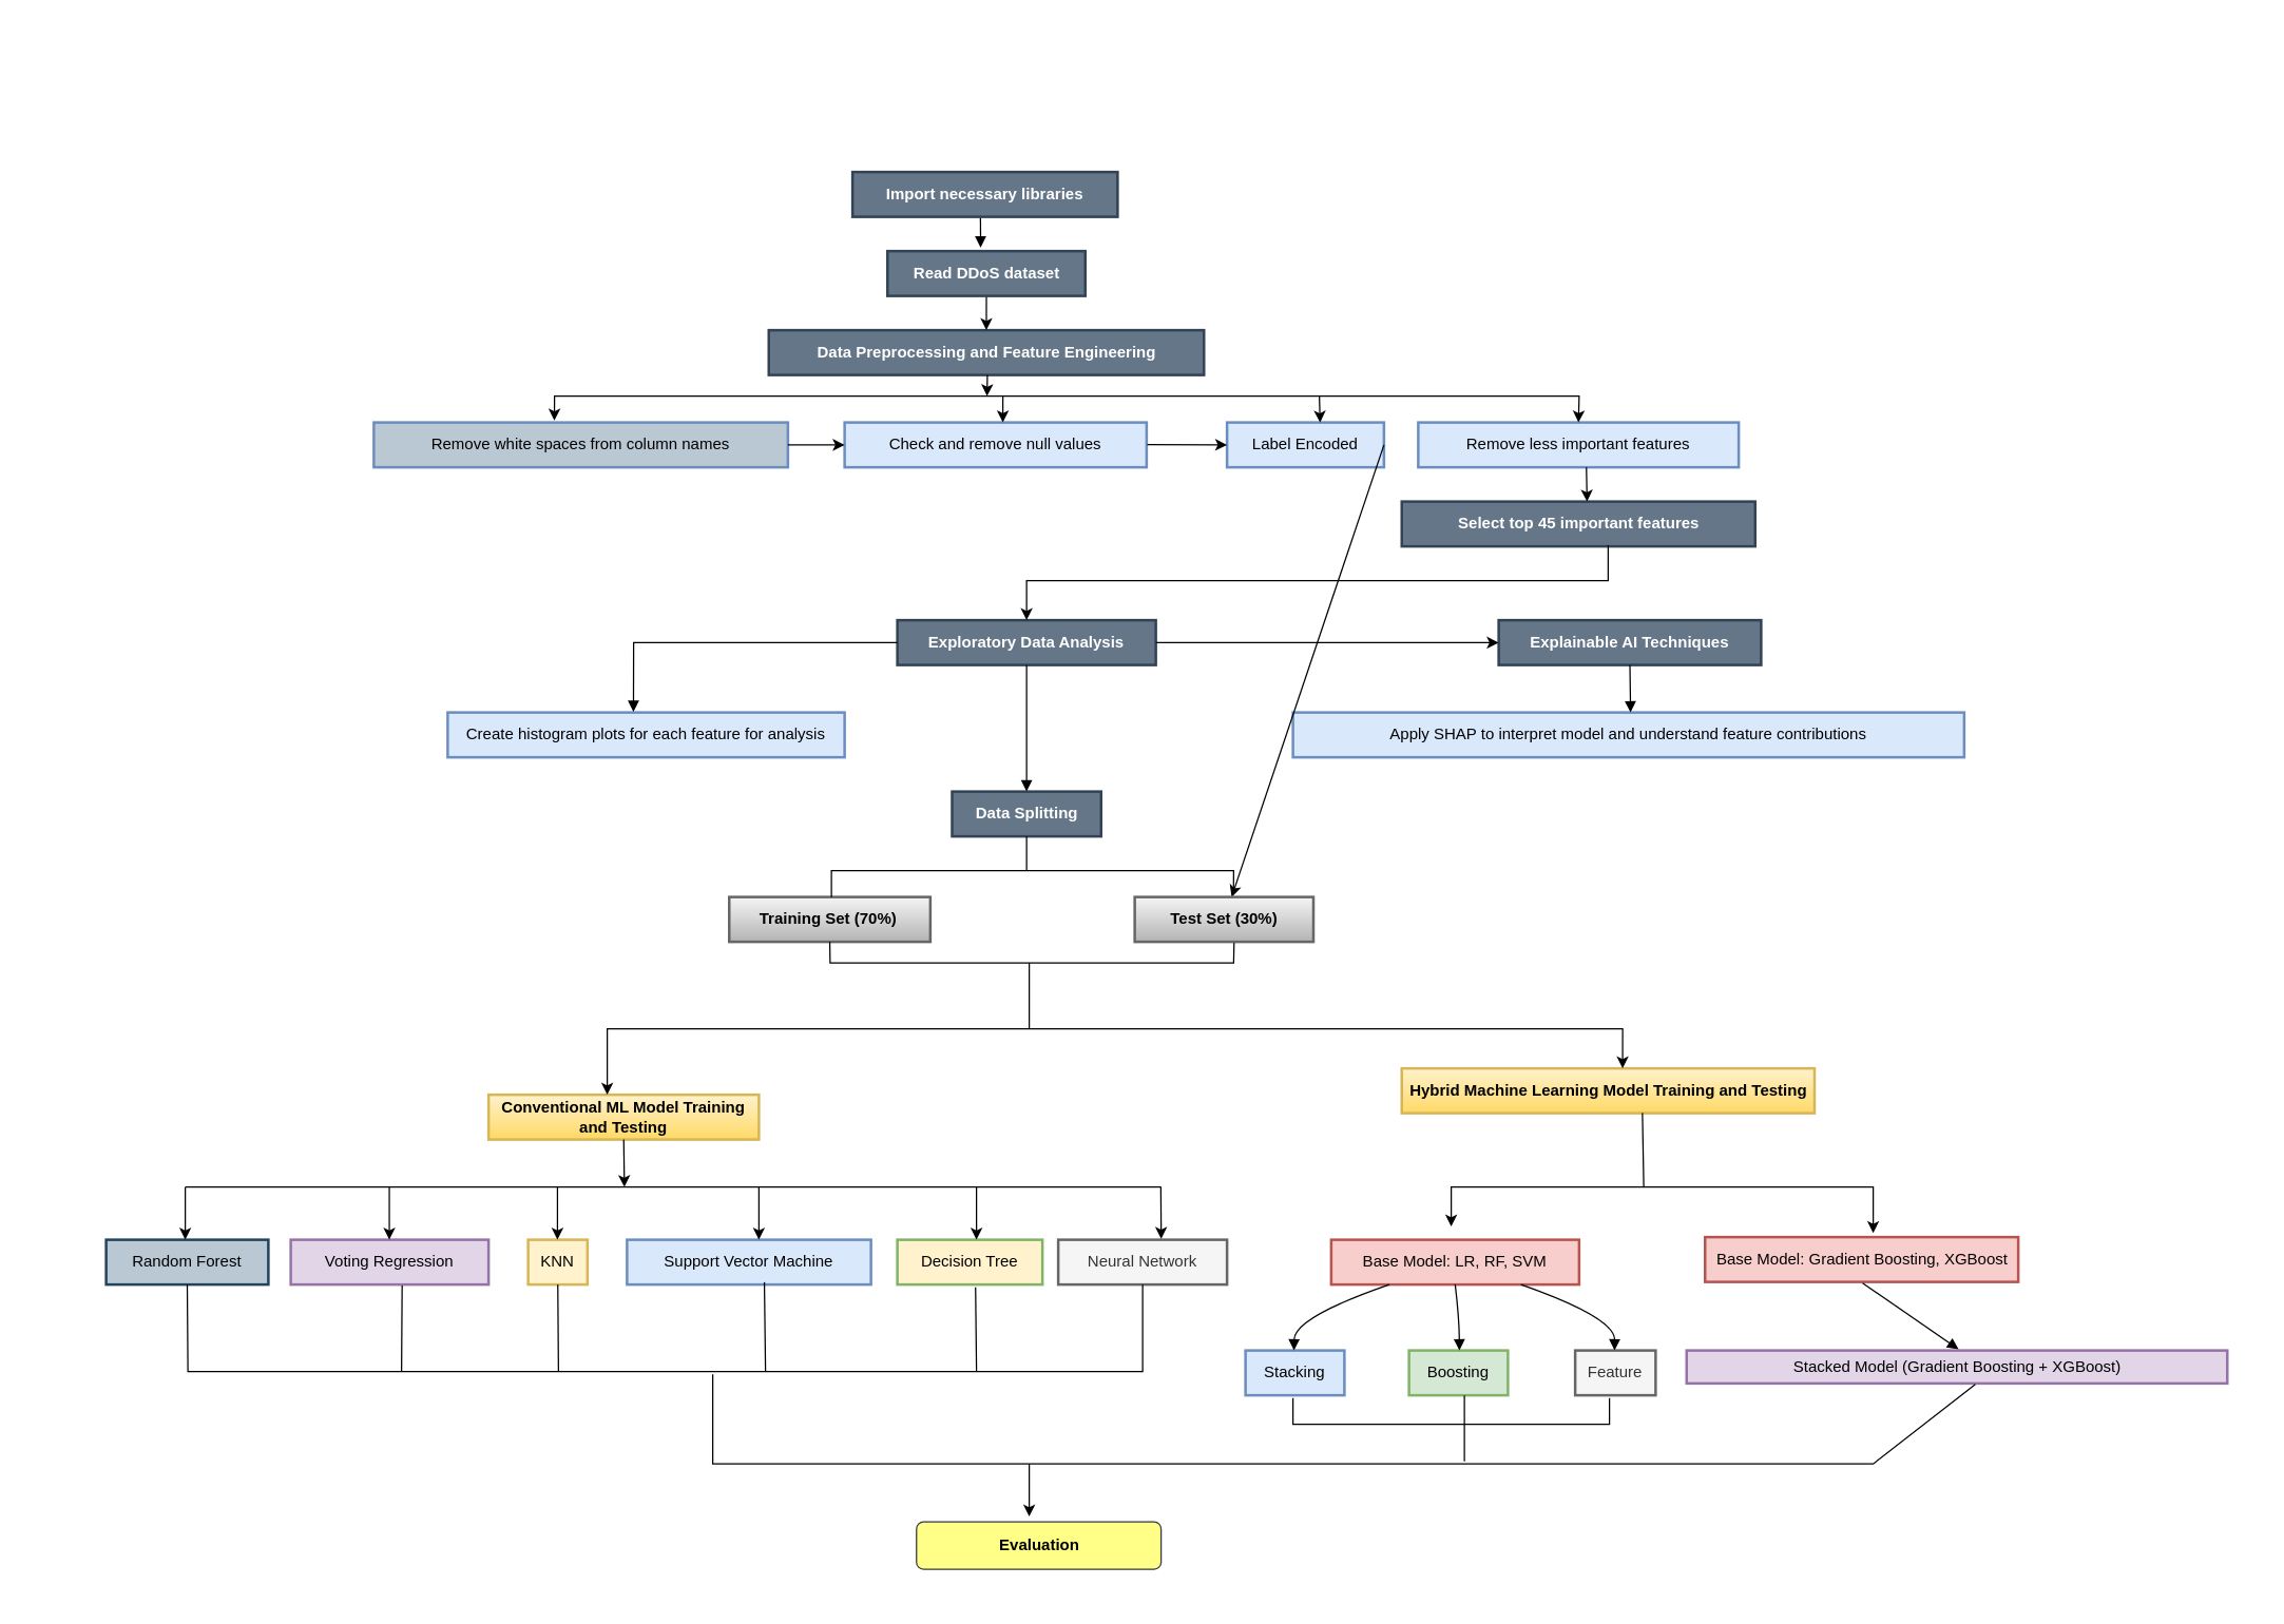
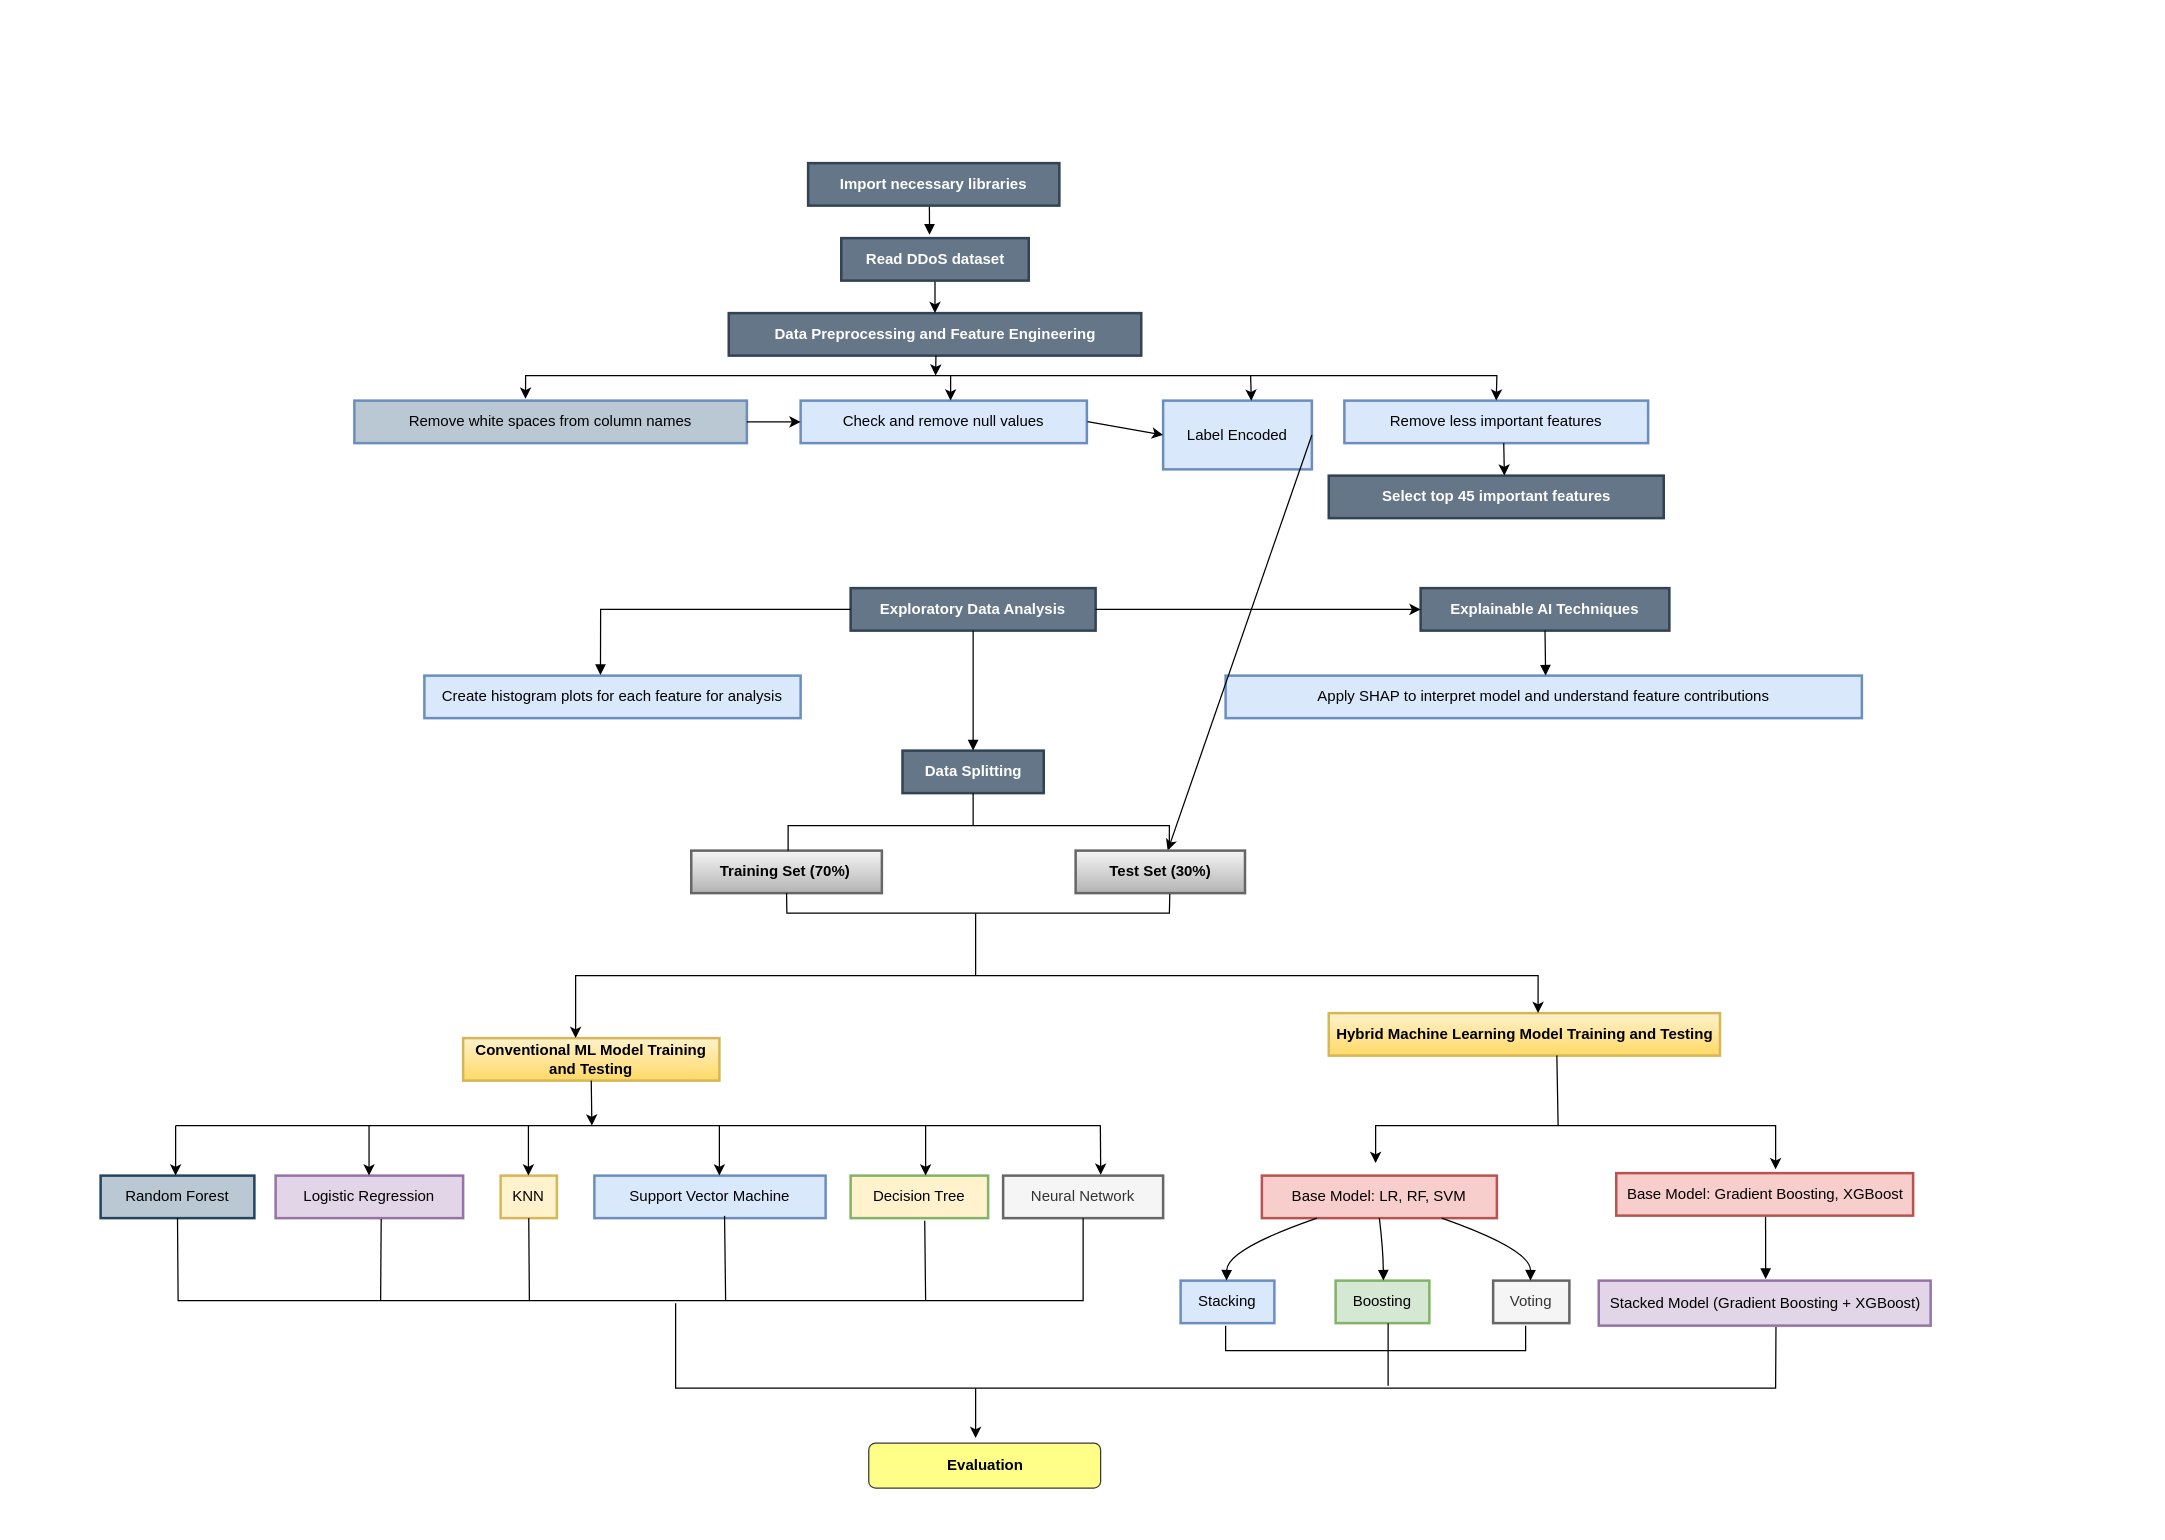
- <mxCell id="7" value="Label Encoded" style="whiteSpace=wrap;strokeWidth=2;fillColor=#dae8fc;strokeColor=#6c8ebf;" parent="1" vertex="1"><mxGeometry x="930" y="320" width="119" height="34" as="geometry" /></mxCell>
+ <mxCell id="7" value="Label Encoded" style="whiteSpace=wrap;strokeWidth=2;fillColor=#dae8fc;strokeColor=#6c8ebf;" parent="1" vertex="1"><mxGeometry x="930" y="320" width="119" height="55" as="geometry" /></mxCell>
- <mxCell id="56" value="" style="endArrow=classic;html=1;rounded=0;entryX=0.5;entryY=0;entryDx=0;entryDy=0;exitX=0.584;exitY=0.976;exitDx=0;exitDy=0;exitPerimeter=0;" parent="1" source="9" target="10" edge="1"><mxGeometry width="50" height="50" relative="1" as="geometry"><mxPoint x="920" y="430" as="sourcePoint" /><mxPoint x="830" y="530" as="targetPoint" /><Array as="points"><mxPoint x="1219" y="440" /><mxPoint x="778" y="440" /></Array></mxGeometry></mxCell>
- <mxCell id="16" value="Voting Regression" style="whiteSpace=wrap;strokeWidth=2;fillColor=#e1d5e7;strokeColor=#9673a6;" parent="1" vertex="1"><mxGeometry x="220" y="940" width="150" height="34" as="geometry" /></mxCell>
+ <mxCell id="16" value="Logistic Regression" style="whiteSpace=wrap;strokeWidth=2;fillColor=#e1d5e7;strokeColor=#9673a6;" parent="1" vertex="1"><mxGeometry x="220" y="940" width="150" height="34" as="geometry" /></mxCell>
- <mxCell id="27" value="Stacked Model (Gradient Boosting + XGBoost)" style="whiteSpace=wrap;strokeWidth=2;fillColor=#e1d5e7;strokeColor=#9673a6;" parent="1" vertex="1"><mxGeometry x="1278.5" y="1024" width="410" height="25" as="geometry" /></mxCell>
+ <mxCell id="27" value="Stacked Model (Gradient Boosting + XGBoost)" style="whiteSpace=wrap;strokeWidth=2;fillColor=#e1d5e7;strokeColor=#9673a6;" parent="1" vertex="1"><mxGeometry x="1278.5" y="1024" width="265.5" height="36" as="geometry" /></mxCell>
- <mxCell id="25" value="Feature" style="whiteSpace=wrap;strokeWidth=2;fillColor=#f5f5f5;fontColor=#333333;strokeColor=#666666;" parent="1" vertex="1"><mxGeometry x="1194" y="1024" width="61" height="34" as="geometry" /></mxCell>
+ <mxCell id="25" value="Voting" style="whiteSpace=wrap;strokeWidth=2;fillColor=#f5f5f5;fontColor=#333333;strokeColor=#666666;" parent="1" vertex="1"><mxGeometry x="1194" y="1024" width="61" height="34" as="geometry" /></mxCell>
